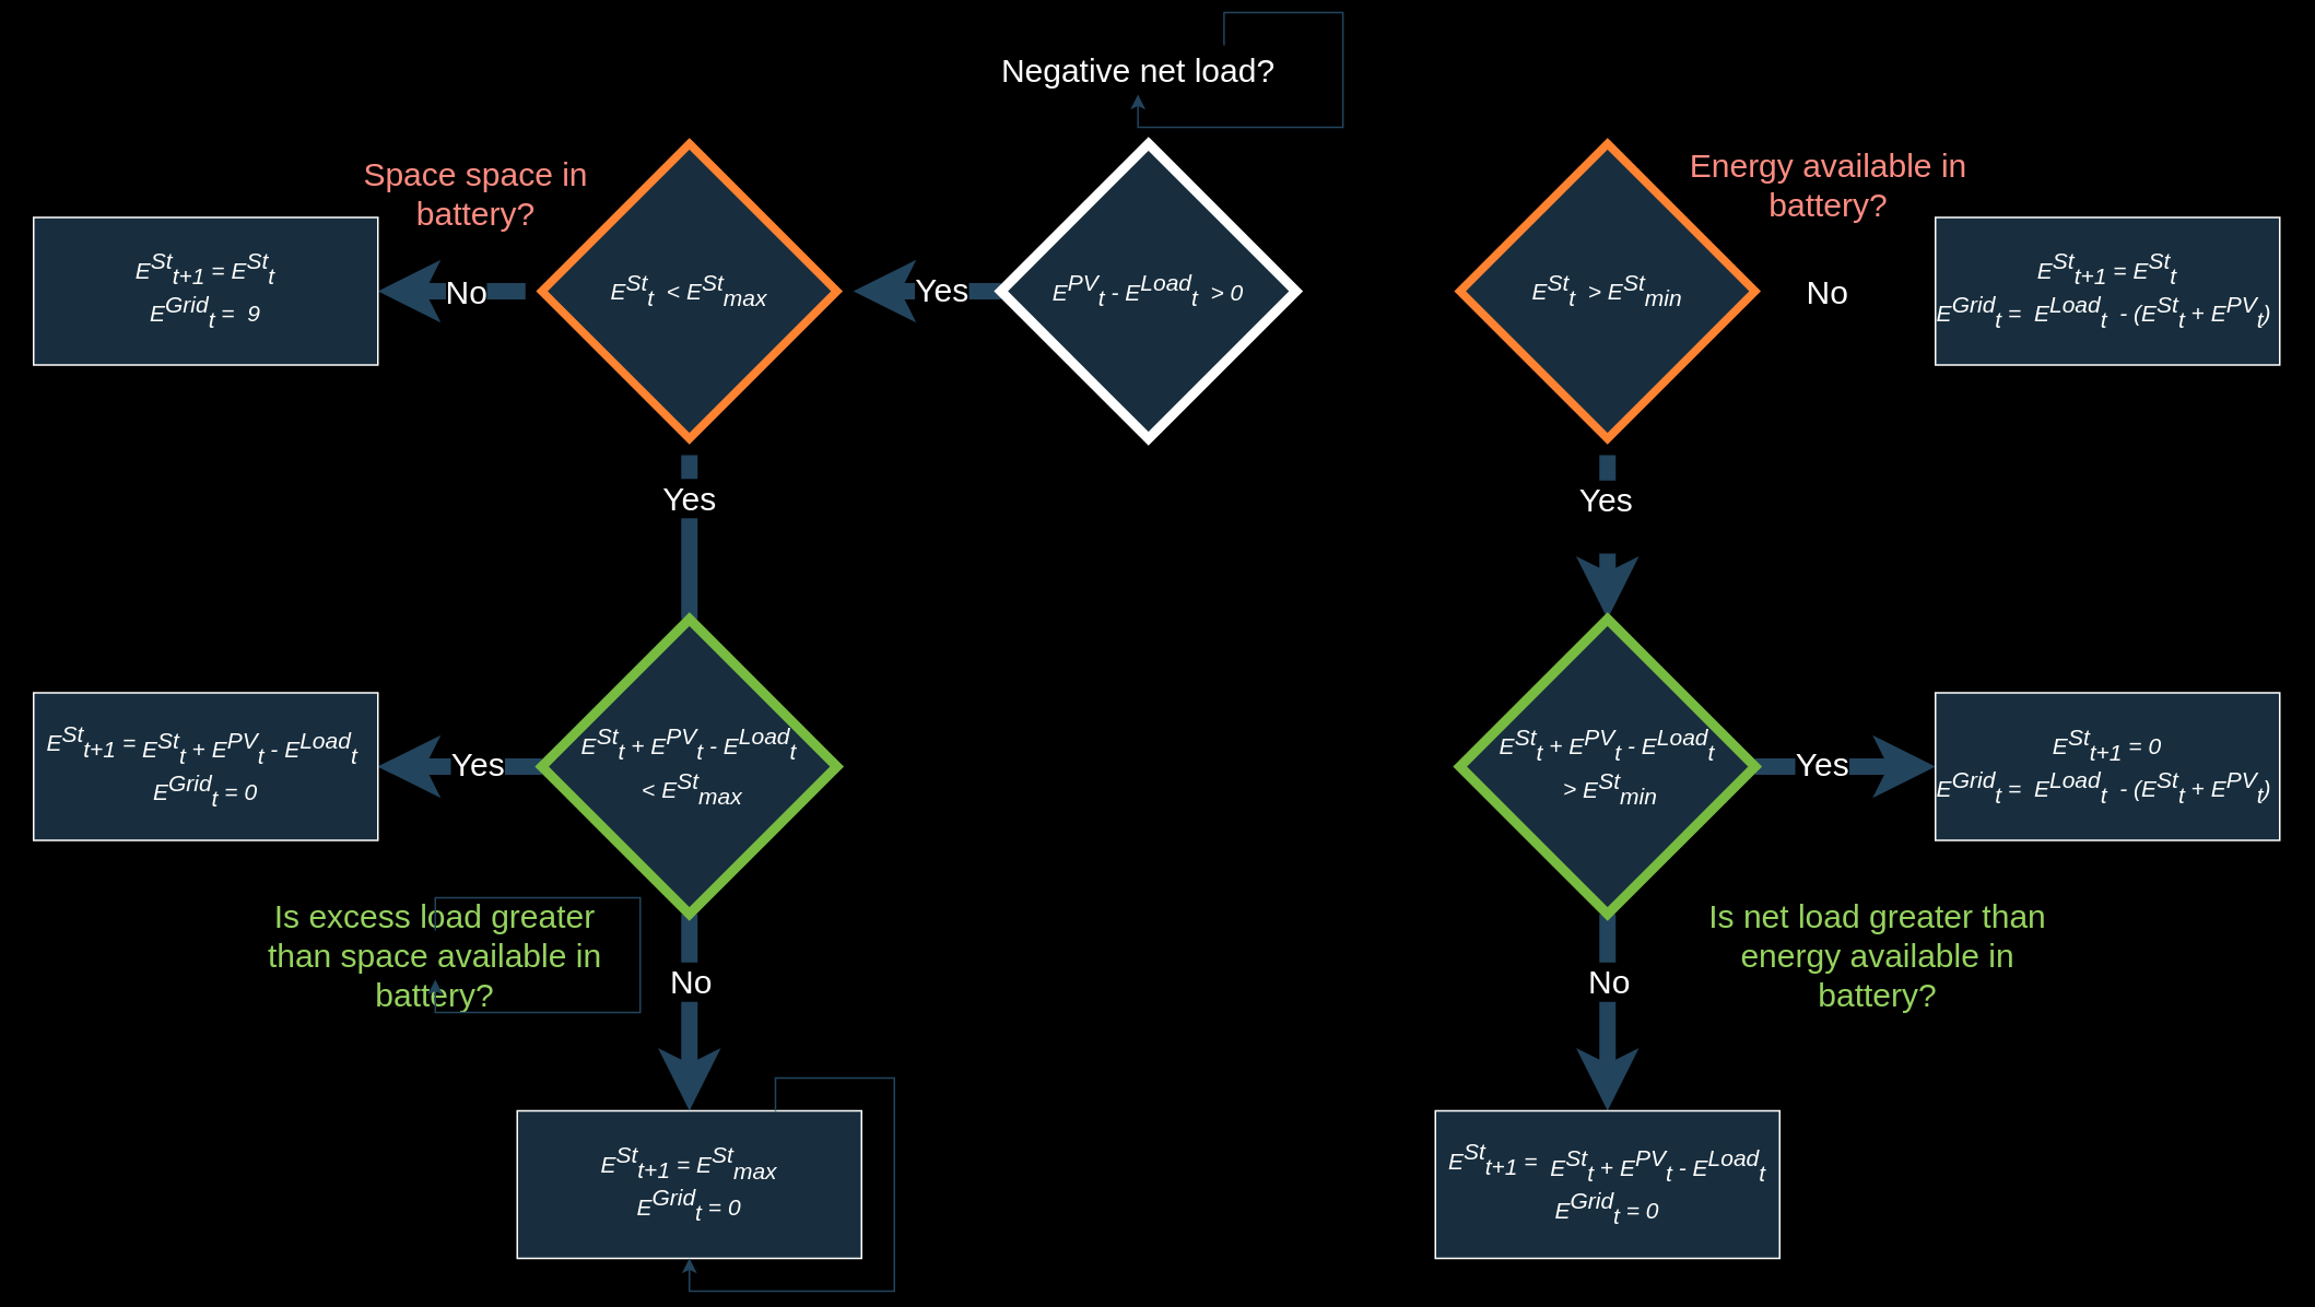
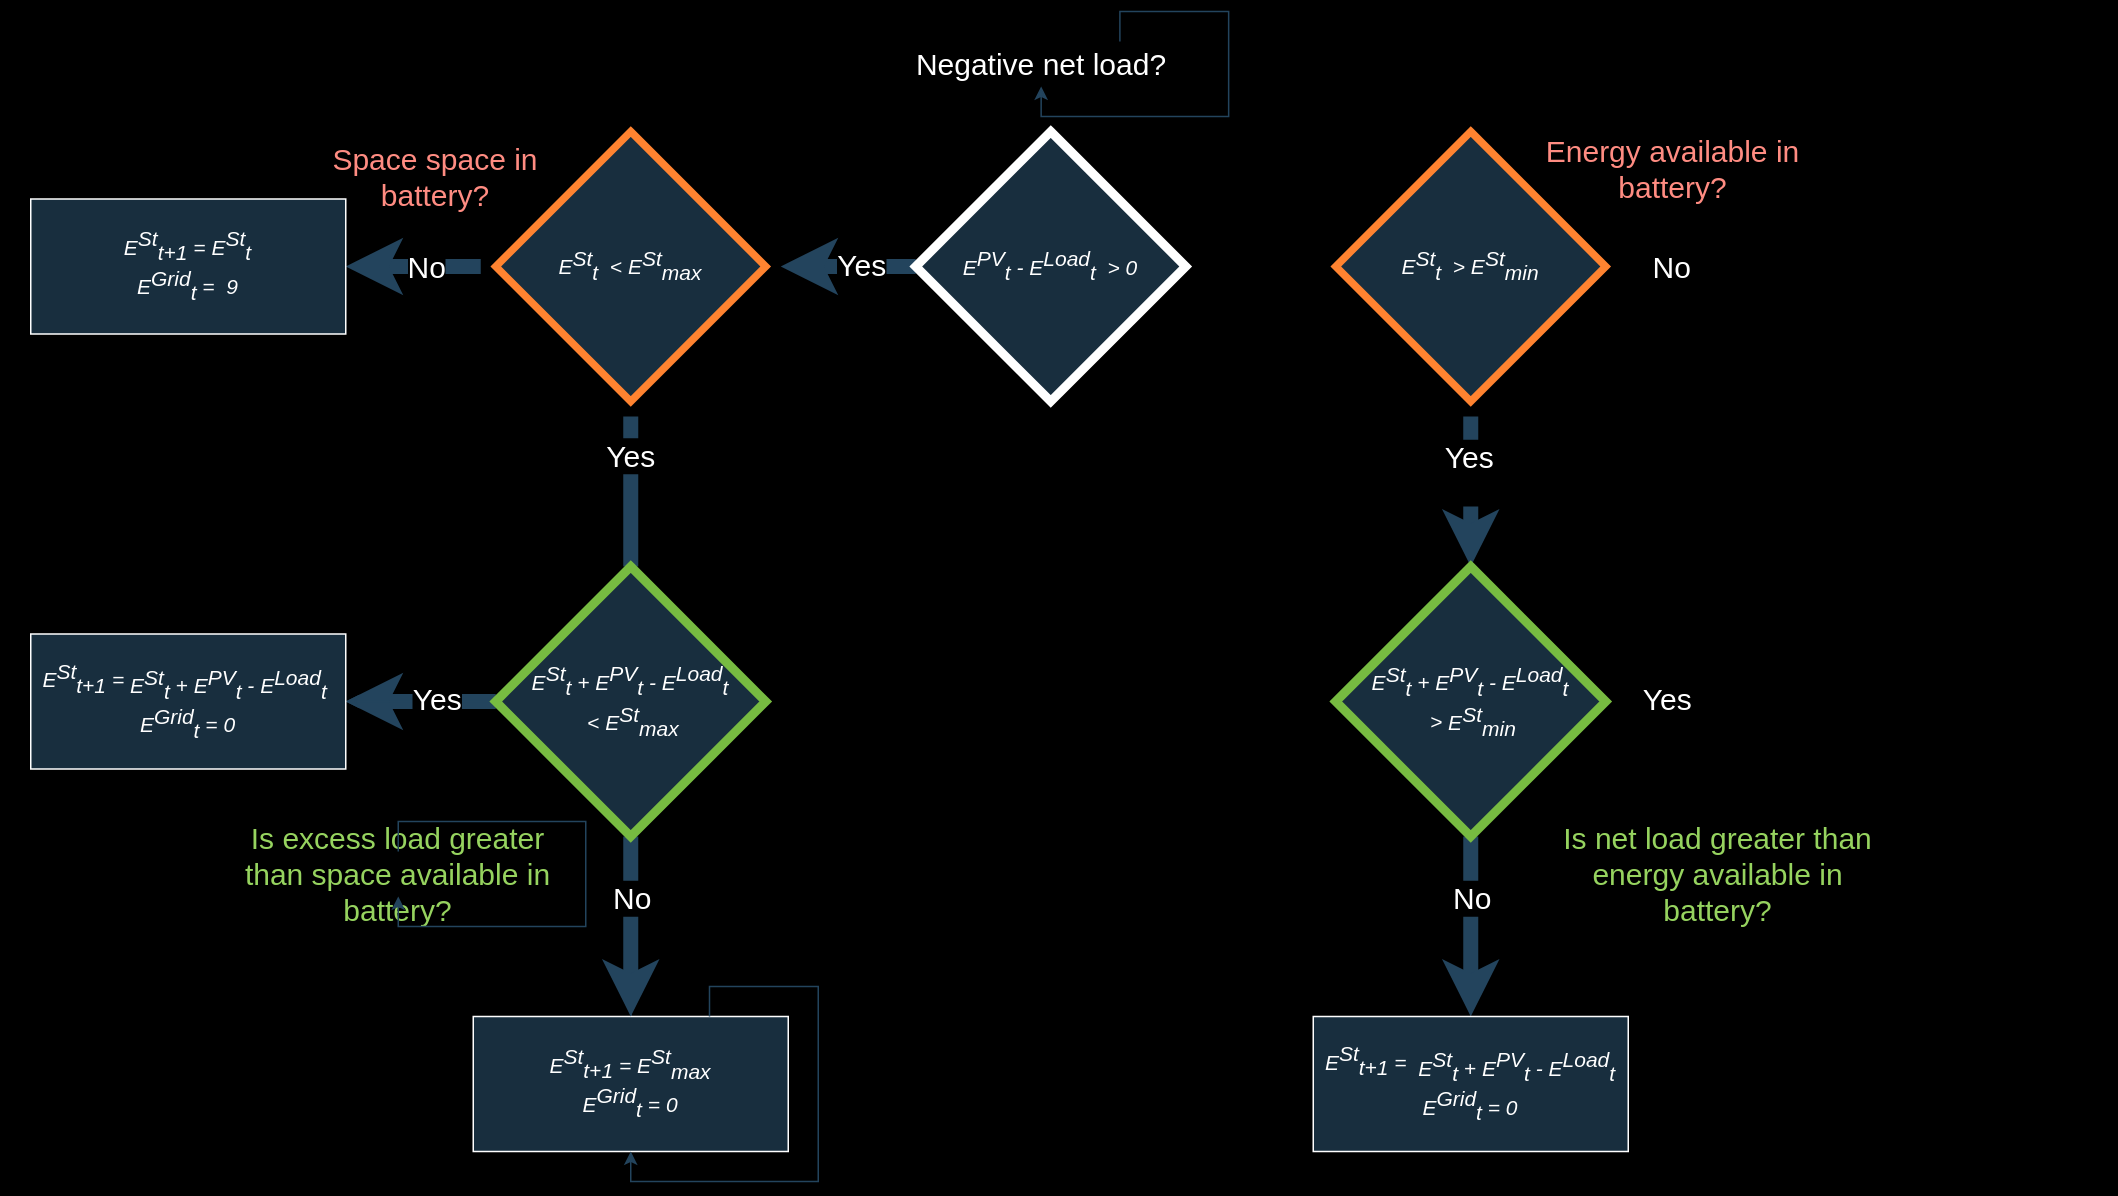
- <mxCell id="36" value="E&lt;sup style=&quot;border-color: var(--border-color); font-size: 14px;&quot;&gt;St&lt;/sup&gt;&lt;sub style=&quot;border-color: var(--border-color); font-size: 14px;&quot;&gt;t+1 &lt;/sub&gt;= E&lt;sup style=&quot;border-color: var(--border-color); font-size: 14px;&quot;&gt;St&lt;/sup&gt;&lt;sub style=&quot;border-color: var(--border-color); font-size: 14px;&quot;&gt;t&lt;/sub&gt;&lt;span style=&quot;border-color: var(--border-color); font-size: 14px;&quot;&gt;&lt;sub style=&quot;border-color: var(--border-color); font-size: 14px;&quot;&gt;&lt;span style=&quot;font-size: 14px;&quot;&gt;&lt;br style=&quot;font-size: 14px;&quot;&gt;E&lt;sup style=&quot;border-color: var(--border-color); font-size: 14px;&quot;&gt;Grid&lt;/sup&gt;&lt;sub style=&quot;border-color: var(--border-color); font-size: 14px;&quot;&gt;t &lt;/sub&gt;=&amp;nbsp;&lt;/span&gt;&lt;span style=&quot;border-color: var(--border-color); font-size: 14px;&quot;&gt;&amp;nbsp;&lt;/span&gt;&lt;span style=&quot;font-size: 14px;&quot;&gt;E&lt;/span&gt;&lt;span style=&quot;border-color: var(--border-color); font-size: 14px;&quot;&gt;&lt;sup style=&quot;border-color: var(--border-color); font-size: 14px;&quot;&gt;Load&lt;/sup&gt;&lt;/span&gt;&lt;sub style=&quot;border-color: var(--border-color); font-size: 14px;&quot;&gt;t &amp;nbsp;&lt;/sub&gt;- (E&lt;sup style=&quot;border-color: var(--border-color); font-size: 14px;&quot;&gt;St&lt;/sup&gt;&lt;sub style=&quot;border-color: var(--border-color); font-size: 14px;&quot;&gt;t&amp;nbsp;&lt;/sub&gt;&lt;span style=&quot;border-color: var(--border-color); font-size: 14px;&quot;&gt;+ E&lt;sup style=&quot;border-color: var(--border-color); font-size: 14px;&quot;&gt;PV&lt;/sup&gt;&lt;sub style=&quot;border-color: var(--border-color); font-size: 14px;&quot;&gt;t&lt;/sub&gt;&lt;/span&gt;)&lt;span style=&quot;border-color: var(--border-color); font-size: 14px;&quot;&gt;&lt;sub style=&quot;border-color: var(--border-color); font-size: 14px;&quot;&gt;&amp;nbsp;&lt;/sub&gt;&lt;/span&gt;&lt;br style=&quot;font-size: 14px;&quot;&gt;&lt;/sub&gt;&lt;/span&gt;" style="rounded=0;whiteSpace=wrap;html=1;fontStyle=2;labelBackgroundColor=none;fillColor=#182E3E;strokeColor=#FFFFFF;fontColor=#FFFFFF;fontSize=14;" vertex="1" parent="1"><mxGeometry x="1180" y="125" width="210" height="90" as="geometry" /></mxCell>
- <mxCell id="11" style="edgeStyle=orthogonalEdgeStyle;rounded=0;orthogonalLoop=1;jettySize=auto;html=1;entryX=0;entryY=0.5;entryDx=0;entryDy=0;strokeColor=#23445D;strokeWidth=10;" edge="1" parent="1" source="12" target="22"><mxGeometry relative="1" as="geometry" /></mxCell>
- <mxCell id="22" value="&lt;span style=&quot;font-size: 14px;&quot;&gt;E&lt;sup style=&quot;border-color: var(--border-color); font-size: 14px;&quot;&gt;St&lt;/sup&gt;&lt;sub style=&quot;border-color: var(--border-color); font-size: 14px;&quot;&gt;t+1 &lt;/sub&gt;&lt;span style=&quot;border-color: var(--border-color); font-size: 14px;&quot;&gt;= 0&lt;/span&gt;&lt;/span&gt;&lt;span style=&quot;border-color: var(--border-color); font-size: 14px;&quot;&gt;&lt;sub style=&quot;border-color: var(--border-color); font-size: 14px;&quot;&gt;&lt;span style=&quot;font-size: 14px;&quot;&gt;&lt;br style=&quot;font-size: 14px;&quot;&gt;E&lt;sup style=&quot;border-color: var(--border-color); font-size: 14px;&quot;&gt;Grid&lt;/sup&gt;&lt;sub style=&quot;border-color: var(--border-color); font-size: 14px;&quot;&gt;t &lt;/sub&gt;=&amp;nbsp;&lt;/span&gt;&lt;span style=&quot;border-color: var(--border-color); font-size: 14px;&quot;&gt;&amp;nbsp;&lt;/span&gt;&lt;span style=&quot;font-size: 14px;&quot;&gt;E&lt;/span&gt;&lt;span style=&quot;border-color: var(--border-color); font-size: 14px;&quot;&gt;&lt;sup style=&quot;border-color: var(--border-color); font-size: 14px;&quot;&gt;Load&lt;/sup&gt;&lt;/span&gt;&lt;sub style=&quot;border-color: var(--border-color); font-size: 14px;&quot;&gt;t &amp;nbsp;&lt;/sub&gt;- (E&lt;sup style=&quot;border-color: var(--border-color); font-size: 14px;&quot;&gt;St&lt;/sup&gt;&lt;sub style=&quot;border-color: var(--border-color); font-size: 14px;&quot;&gt;t&amp;nbsp;&lt;/sub&gt;&lt;span style=&quot;border-color: var(--border-color); font-size: 14px;&quot;&gt;+ E&lt;sup style=&quot;border-color: var(--border-color); font-size: 14px;&quot;&gt;PV&lt;/sup&gt;&lt;sub style=&quot;border-color: var(--border-color); font-size: 14px;&quot;&gt;t&lt;/sub&gt;&lt;/span&gt;)&lt;span style=&quot;border-color: var(--border-color); font-size: 14px;&quot;&gt;&lt;sub style=&quot;border-color: var(--border-color); font-size: 14px;&quot;&gt;&amp;nbsp;&lt;/sub&gt;&lt;/span&gt;&lt;br style=&quot;font-size: 14px;&quot;&gt;&lt;/sub&gt;&lt;/span&gt;" style="rounded=0;whiteSpace=wrap;html=1;fontStyle=2;labelBackgroundColor=none;fillColor=#182E3E;strokeColor=#FFFFFF;fontColor=#FFFFFF;fontSize=14;" parent="1" vertex="1"><mxGeometry x="1180" y="415" width="210" height="90" as="geometry" /></mxCell>
